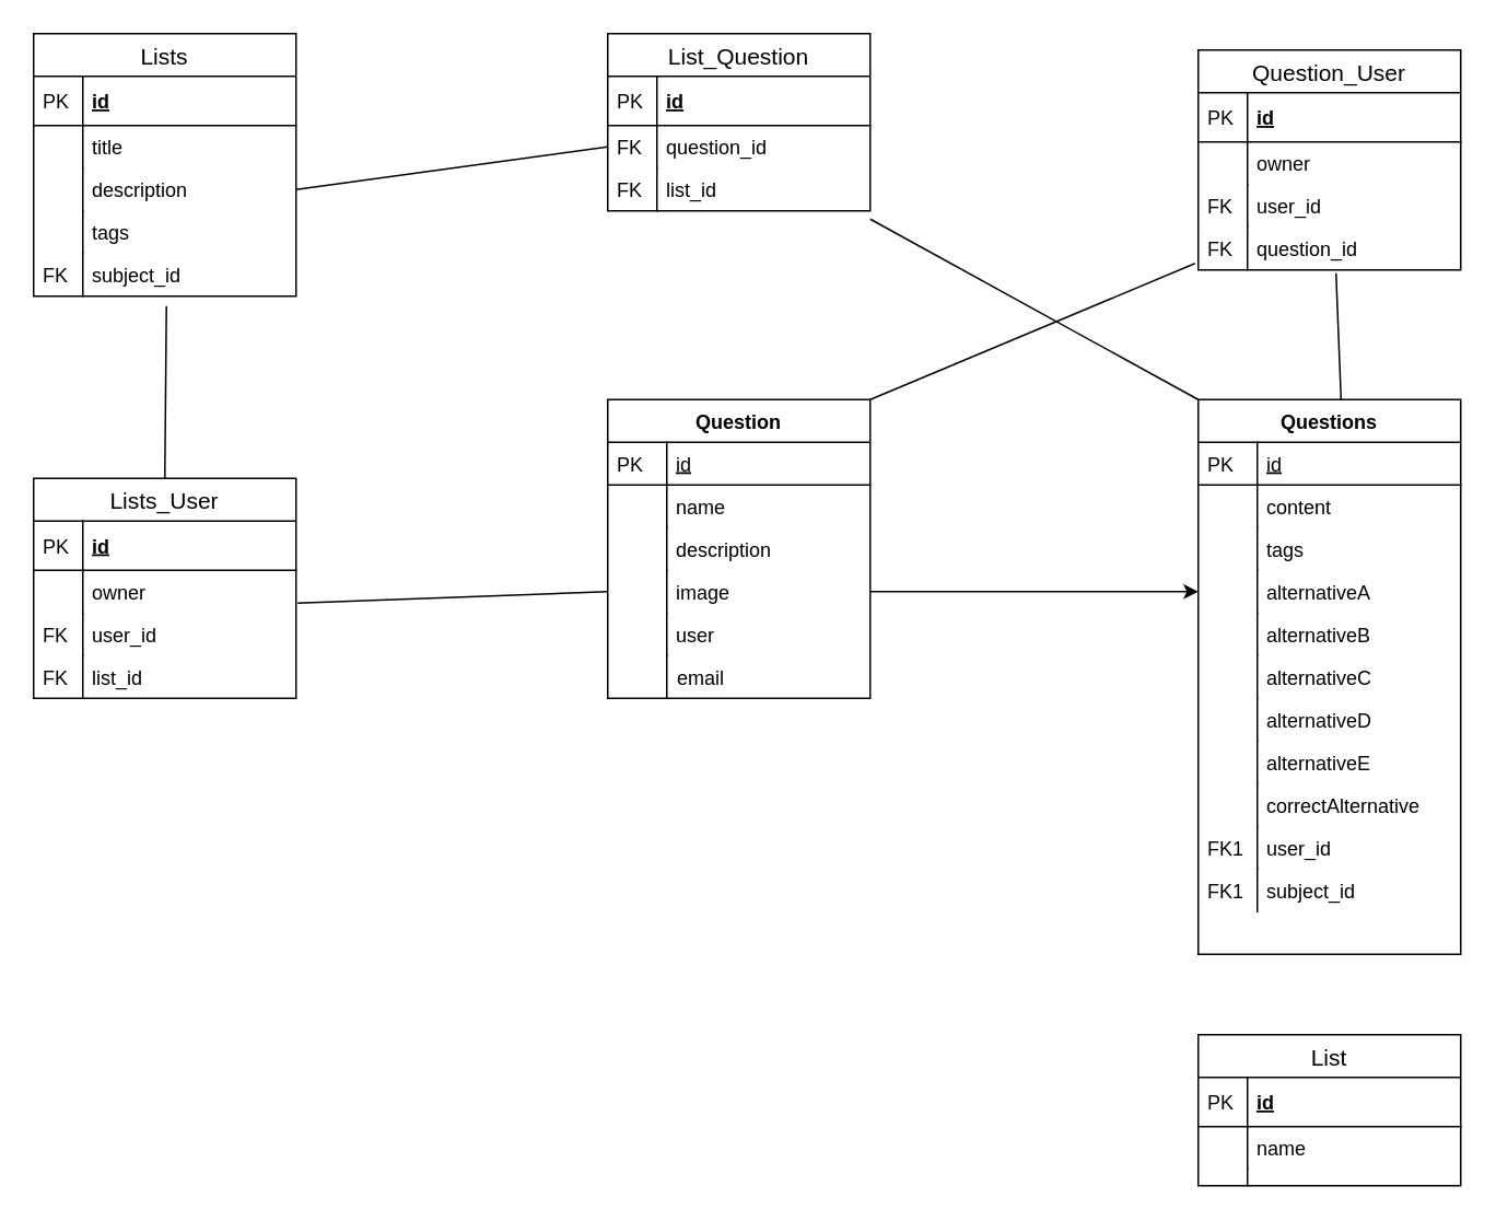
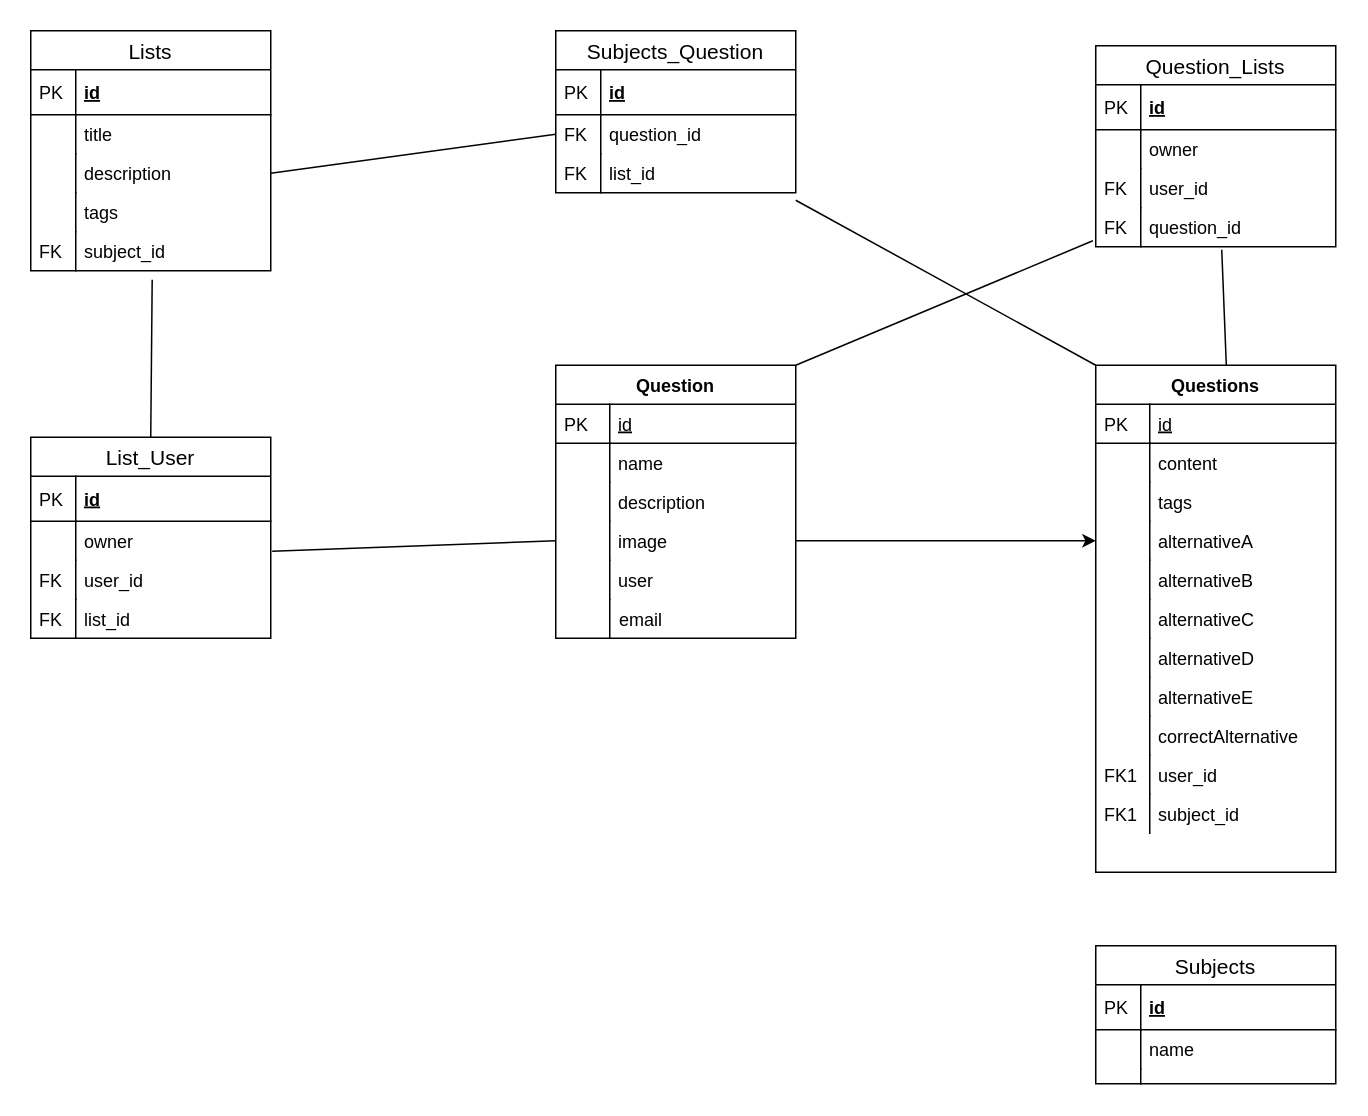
- <mxCell id="66" value="List_Question" style="swimlane;fontStyle=0;childLayout=stackLayout;horizontal=1;startSize=26;horizontalStack=0;resizeParent=1;resizeParentMax=0;resizeLast=0;collapsible=1;marginBottom=0;align=center;fontSize=14;" parent="1" vertex="1"><mxGeometry x="370" y="20" width="160" height="108" as="geometry"><mxRectangle x="110" y="280" width="60" height="26" as="alternateBounds" /></mxGeometry></mxCell>
+ <mxCell id="66" value="Subjects_Question" style="swimlane;fontStyle=0;childLayout=stackLayout;horizontal=1;startSize=26;horizontalStack=0;resizeParent=1;resizeParentMax=0;resizeLast=0;collapsible=1;marginBottom=0;align=center;fontSize=14;" parent="1" vertex="1"><mxGeometry x="370" y="20" width="160" height="108" as="geometry"><mxRectangle x="110" y="280" width="60" height="26" as="alternateBounds" /></mxGeometry></mxCell>
- <mxCell id="57" value="Question_User" style="swimlane;fontStyle=0;childLayout=stackLayout;horizontal=1;startSize=26;horizontalStack=0;resizeParent=1;resizeParentMax=0;resizeLast=0;collapsible=1;marginBottom=0;align=center;fontSize=14;" vertex="1" parent="1"><mxGeometry x="730" y="30" width="160" height="134" as="geometry"><mxRectangle x="400" y="50" width="60" height="26" as="alternateBounds" /></mxGeometry></mxCell>
+ <mxCell id="57" value="Question_Lists" style="swimlane;fontStyle=0;childLayout=stackLayout;horizontal=1;startSize=26;horizontalStack=0;resizeParent=1;resizeParentMax=0;resizeLast=0;collapsible=1;marginBottom=0;align=center;fontSize=14;" vertex="1" parent="1"><mxGeometry x="730" y="30" width="160" height="134" as="geometry"><mxRectangle x="400" y="50" width="60" height="26" as="alternateBounds" /></mxGeometry></mxCell>
- <mxCell id="73" value="Lists_User" style="swimlane;fontStyle=0;childLayout=stackLayout;horizontal=1;startSize=26;horizontalStack=0;resizeParent=1;resizeParentMax=0;resizeLast=0;collapsible=1;marginBottom=0;align=center;fontSize=14;" vertex="1" parent="1"><mxGeometry x="20" y="291" width="160" height="134" as="geometry"><mxRectangle x="400" y="50" width="60" height="26" as="alternateBounds" /></mxGeometry></mxCell>
+ <mxCell id="73" value="List_User" style="swimlane;fontStyle=0;childLayout=stackLayout;horizontal=1;startSize=26;horizontalStack=0;resizeParent=1;resizeParentMax=0;resizeLast=0;collapsible=1;marginBottom=0;align=center;fontSize=14;" vertex="1" parent="1"><mxGeometry x="20" y="291" width="160" height="134" as="geometry"><mxRectangle x="400" y="50" width="60" height="26" as="alternateBounds" /></mxGeometry></mxCell>
- <mxCell id="39" value="List" style="swimlane;fontStyle=0;childLayout=stackLayout;horizontal=1;startSize=26;horizontalStack=0;resizeParent=1;resizeParentMax=0;resizeLast=0;collapsible=1;marginBottom=0;align=center;fontSize=14;" parent="1" vertex="1"><mxGeometry x="730" y="630" width="160" height="92" as="geometry"><mxRectangle x="150" y="480" width="90" height="26" as="alternateBounds" /></mxGeometry></mxCell>
+ <mxCell id="39" value="Subjects" style="swimlane;fontStyle=0;childLayout=stackLayout;horizontal=1;startSize=26;horizontalStack=0;resizeParent=1;resizeParentMax=0;resizeLast=0;collapsible=1;marginBottom=0;align=center;fontSize=14;" parent="1" vertex="1"><mxGeometry x="730" y="630" width="160" height="92" as="geometry"><mxRectangle x="150" y="480" width="90" height="26" as="alternateBounds" /></mxGeometry></mxCell>
